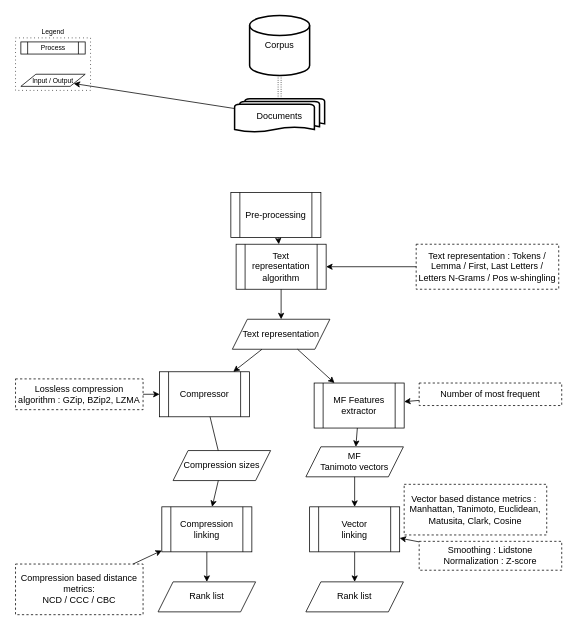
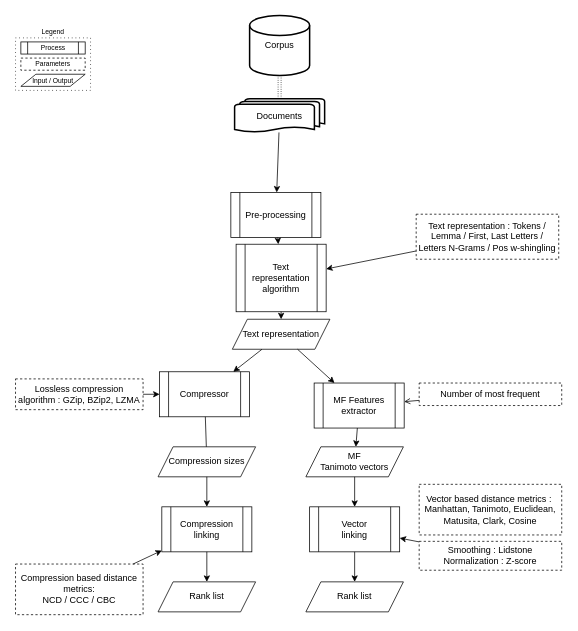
+ <mxCell id="39" value="Parameters" style="text;html=1;fillColor=none;align=center;verticalAlign=middle;whiteSpace=wrap;rounded=0;dashed=1;strokeColor=#000000;fontSize=9;spacingLeft=0;" parent="37" vertex="1"><mxGeometry x="7.143" y="26.923" width="85.714" height="16.154" as="geometry" /></mxCell>
- <mxCell id="35" value="" style="endArrow=classic;html=1;" parent="1" source="2" target="41" edge="1"><mxGeometry width="50" height="50" relative="1" as="geometry"><mxPoint x="160" y="230" as="sourcePoint" /><mxPoint x="210" y="180" as="targetPoint" /></mxGeometry></mxCell>
+ <mxCell id="35" value="" style="endArrow=classic;html=1;" parent="1" source="2" target="34" edge="1"><mxGeometry width="50" height="50" relative="1" as="geometry"><mxPoint x="160" y="230" as="sourcePoint" /><mxPoint x="210" y="180" as="targetPoint" /></mxGeometry></mxCell>
- <mxCell id="28" value="Text representation&lt;br&gt;algorithm" style="shape=process;whiteSpace=wrap;html=1;backgroundOutline=1;" parent="1" vertex="1"><mxGeometry x="314" y="325" width="120" height="60" as="geometry" /></mxCell>
+ <mxCell id="28" value="Text representation&lt;br&gt;algorithm" style="shape=process;whiteSpace=wrap;html=1;backgroundOutline=1;" parent="1" vertex="1"><mxGeometry x="314" y="325" width="120" height="90" as="geometry" /></mxCell>
- <mxCell id="22" value="Text representation : Tokens / Lemma / First, Last Letters / Letters N-Grams / Pos w-shingling" style="text;html=1;fillColor=none;align=center;verticalAlign=middle;whiteSpace=wrap;rounded=0;dashed=1;strokeColor=#000000;" parent="1" vertex="1"><mxGeometry x="554" y="325" width="190" height="60" as="geometry" /></mxCell>
+ <mxCell id="22" value="Text representation : Tokens / Lemma / First, Last Letters / Letters N-Grams / Pos w-shingling" style="text;html=1;fillColor=none;align=center;verticalAlign=middle;whiteSpace=wrap;rounded=0;dashed=1;strokeColor=#000000;" parent="1" vertex="1"><mxGeometry x="554" y="285" width="190" height="60" as="geometry" /></mxCell>
- <mxCell id="30" value="" style="endArrow=classic;html=1;" parent="1" source="29" target="21" edge="1"><mxGeometry x="58" y="305" width="50" height="50" as="geometry"><mxPoint x="568" y="702.528" as="sourcePoint" /><mxPoint x="542" y="706.298" as="targetPoint" /></mxGeometry></mxCell>
+ <mxCell id="30" value="" style="endArrow=open;html=1;" parent="1" source="29" target="21" edge="1"><mxGeometry x="58" y="305" width="50" height="50" as="geometry"><mxPoint x="568" y="702.528" as="sourcePoint" /><mxPoint x="542" y="706.298" as="targetPoint" /></mxGeometry></mxCell>
- <mxCell id="15" value="Compression sizes" style="shape=parallelogram;perimeter=parallelogramPerimeter;whiteSpace=wrap;html=1;fixedSize=1;" parent="1" vertex="1"><mxGeometry x="230" y="600" width="130" height="40" as="geometry" /></mxCell>
+ <mxCell id="15" value="Compression sizes" style="shape=parallelogram;perimeter=parallelogramPerimeter;whiteSpace=wrap;html=1;fixedSize=1;" parent="1" vertex="1"><mxGeometry x="210" y="595" width="130" height="40" as="geometry" /></mxCell>
- <mxCell id="12" value="Vector based distance metrics :&amp;nbsp;&lt;br&gt;Manhattan, Tanimoto, Euclidean, Matusita, Clark, Cosine" style="text;html=1;fillColor=none;align=center;verticalAlign=middle;whiteSpace=wrap;rounded=0;dashed=1;strokeColor=#000000;" parent="1" vertex="1"><mxGeometry x="538" y="645" width="190" height="67.5" as="geometry" /></mxCell>
+ <mxCell id="12" value="Vector based distance metrics :&amp;nbsp;&lt;br&gt;Manhattan, Tanimoto, Euclidean, Matusita, Clark, Cosine" style="text;html=1;fillColor=none;align=center;verticalAlign=middle;whiteSpace=wrap;rounded=0;dashed=1;strokeColor=#000000;" parent="1" vertex="1"><mxGeometry x="558" y="645" width="190" height="67.5" as="geometry" /></mxCell>
